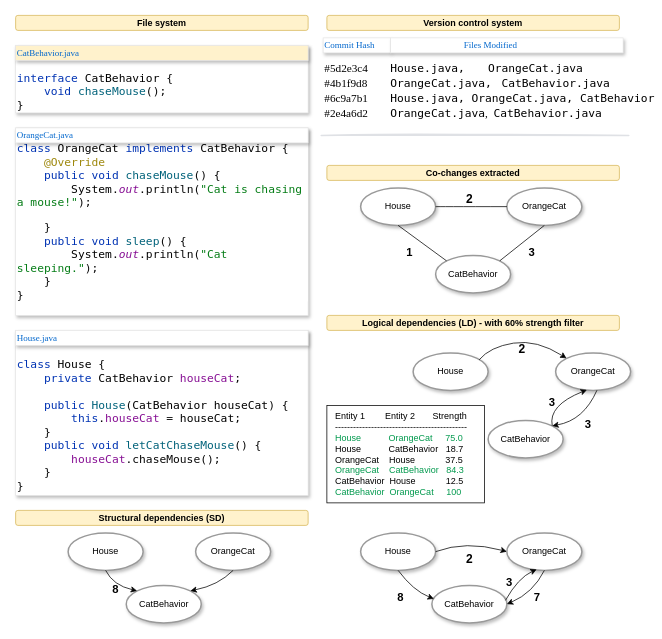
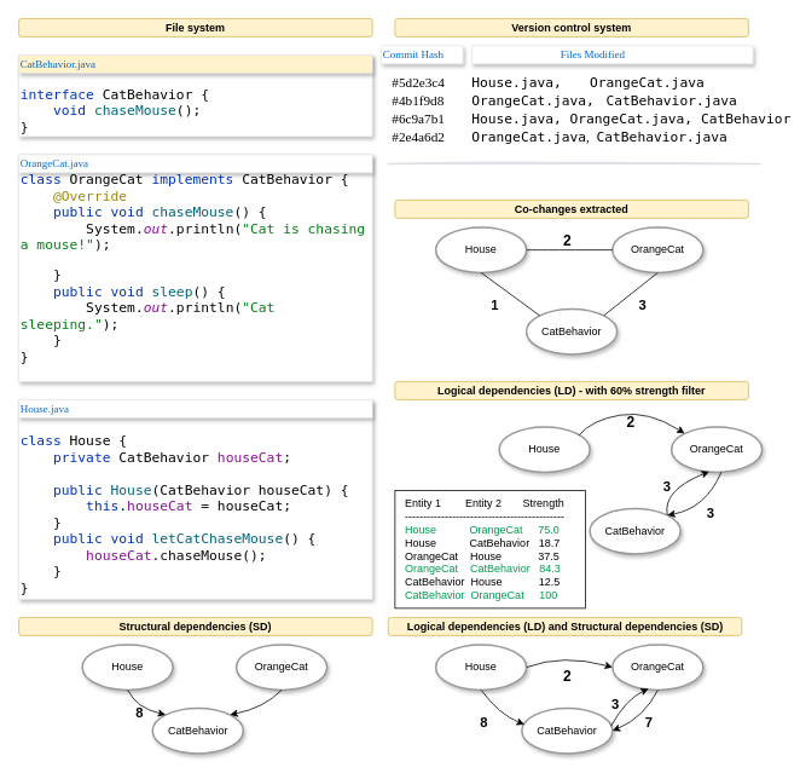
- <mxCell id="3" value="&lt;font face=&quot;Comic Sans MS&quot;&gt;Commit Hash&lt;/font&gt;" style="rounded=0;whiteSpace=wrap;html=1;align=left;glass=0;shadow=1;strokeColor=#E6E6E6;verticalAlign=middle;fontFamily=Helvetica;fontSize=12;fontColor=#0066cc;fillColor=default;" parent="1" vertex="1"><mxGeometry x="430" y="50" width="90" height="20" as="geometry" /></mxCell>
+ <mxCell id="3" value="&lt;font face=&quot;Comic Sans MS&quot;&gt;Commit Hash&lt;/font&gt;" style="rounded=0;whiteSpace=wrap;html=1;align=left;glass=0;shadow=1;strokeColor=#E6E6E6;verticalAlign=middle;fontFamily=Helvetica;fontSize=12;fontColor=#0066cc;fillColor=default;" parent="1" vertex="1"><mxGeometry x="420" y="50" width="90" height="20" as="geometry" /></mxCell>
+ <mxCell id="41" value="&lt;b&gt;Logical dependencies (LD) and&amp;nbsp;&lt;/b&gt;&lt;b&gt;Structural dependencies (SD)&lt;/b&gt;" style="rounded=1;whiteSpace=wrap;html=1;fillColor=#fff2cc;strokeColor=#d6b656;" parent="1" vertex="1"><mxGeometry x="427.5" y="680" width="390" height="20" as="geometry" /></mxCell>
